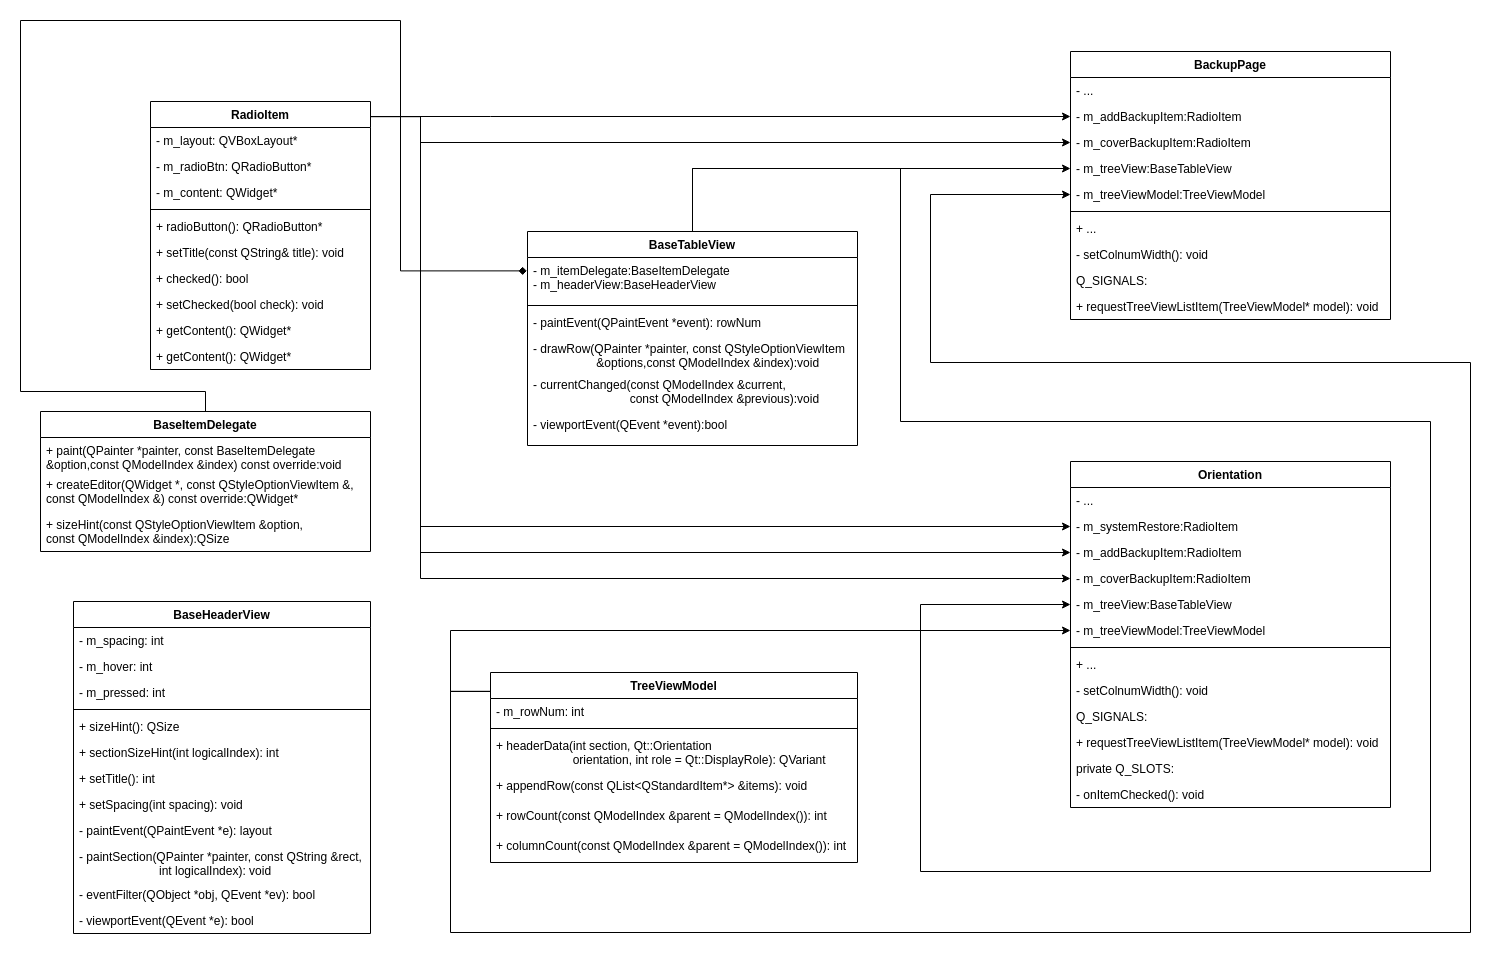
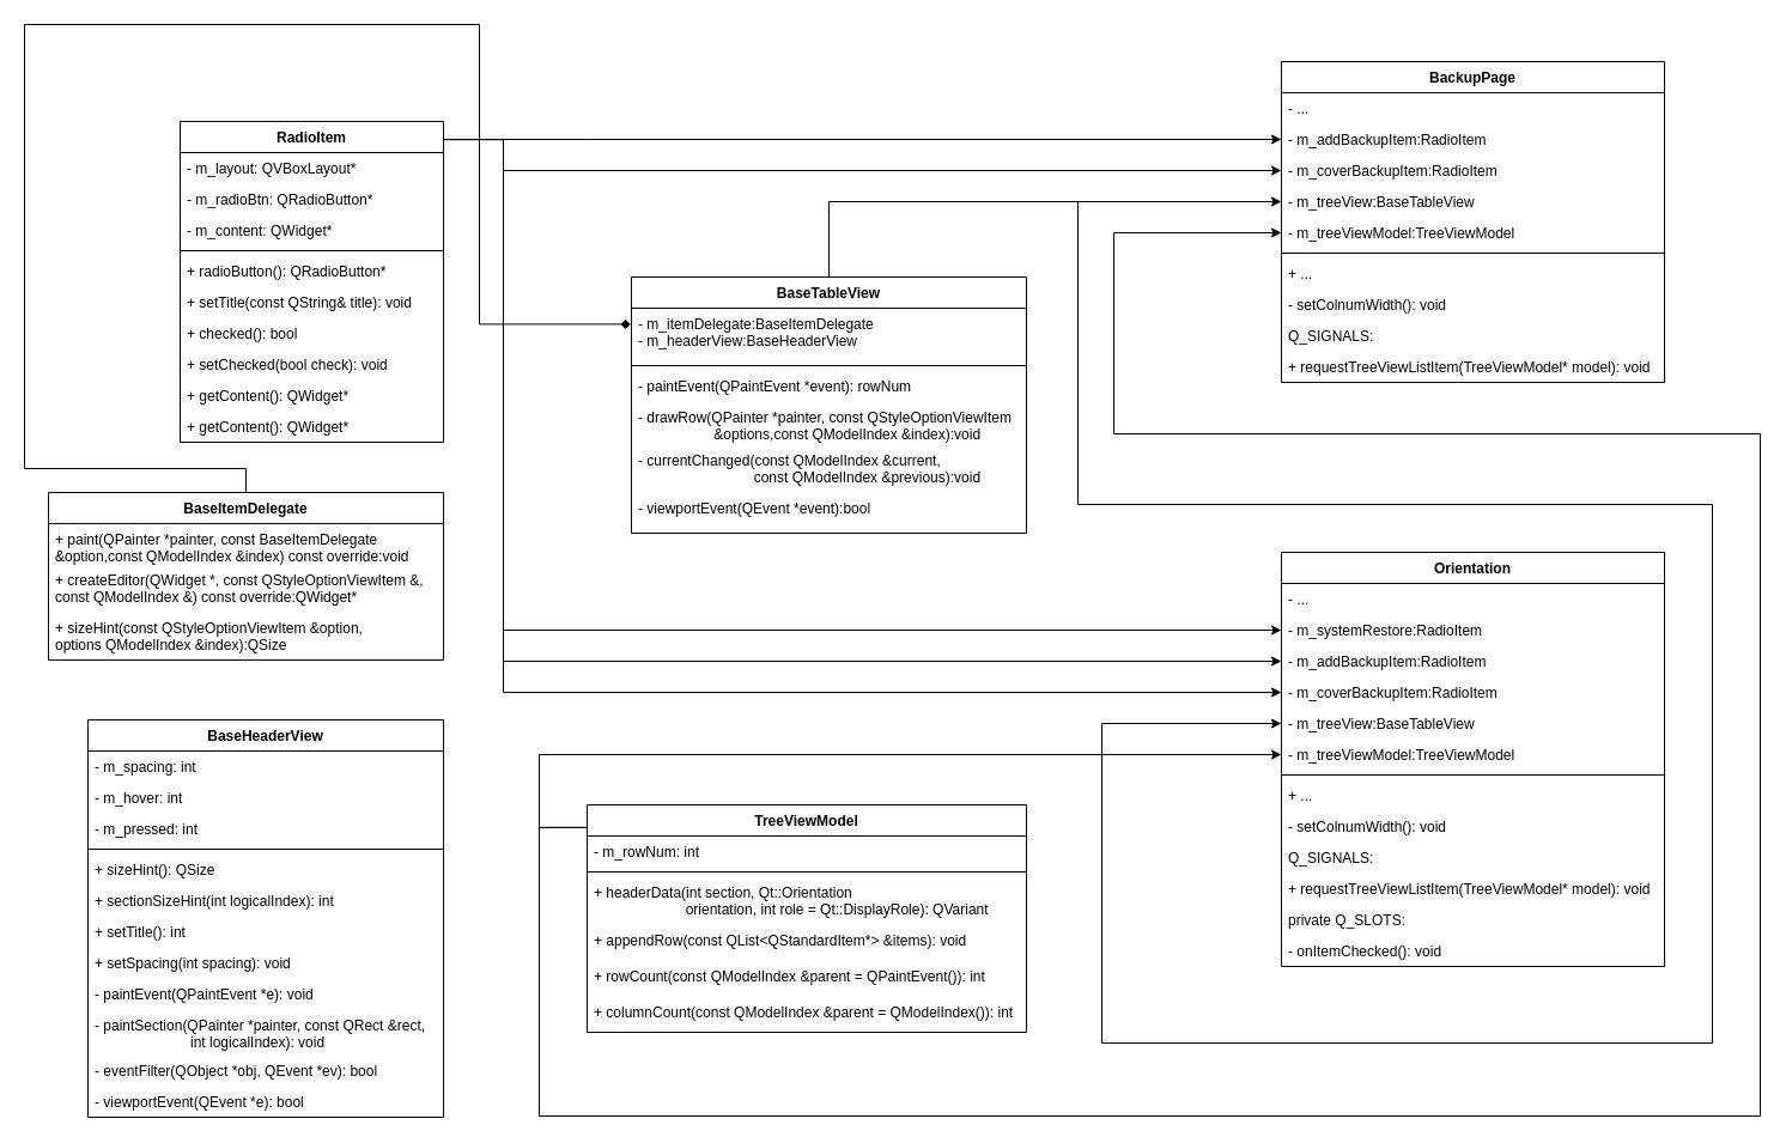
- <mxCell id="15" value="+ sizeHint(const QStyleOptionViewItem &amp;option, &#10;const QModelIndex &amp;index):QSize" style="text;strokeColor=none;fillColor=none;align=left;verticalAlign=top;spacingLeft=4;spacingRight=4;overflow=hidden;rotatable=0;points=[[0,0.5],[1,0.5]];portConstraint=eastwest;" parent="12" vertex="1"><mxGeometry y="100" width="330" height="40" as="geometry" /></mxCell>
+ <mxCell id="15" value="+ sizeHint(const QStyleOptionViewItem &amp;option, &#10;options QModelIndex &amp;index):QSize" style="text;strokeColor=none;fillColor=none;align=left;verticalAlign=top;spacingLeft=4;spacingRight=4;overflow=hidden;rotatable=0;points=[[0,0.5],[1,0.5]];portConstraint=eastwest;" parent="12" vertex="1"><mxGeometry y="100" width="330" height="40" as="geometry" /></mxCell>
- <mxCell id="47" value="+ rowCount(const QModelIndex &amp;parent = QModelIndex()): int" style="text;strokeColor=none;fillColor=none;align=left;verticalAlign=top;spacingLeft=4;spacingRight=4;overflow=hidden;rotatable=0;points=[[0,0.5],[1,0.5]];portConstraint=eastwest;" parent="42" vertex="1"><mxGeometry y="130" width="367" height="30" as="geometry" /></mxCell>
+ <mxCell id="47" value="+ rowCount(const QModelIndex &amp;parent = QPaintEvent()): int" style="text;strokeColor=none;fillColor=none;align=left;verticalAlign=top;spacingLeft=4;spacingRight=4;overflow=hidden;rotatable=0;points=[[0,0.5],[1,0.5]];portConstraint=eastwest;" parent="42" vertex="1"><mxGeometry y="130" width="367" height="30" as="geometry" /></mxCell>
- <mxCell id="25" value="- paintEvent(QPaintEvent *e): layout" style="text;strokeColor=none;fillColor=none;align=left;verticalAlign=top;spacingLeft=4;spacingRight=4;overflow=hidden;rotatable=0;points=[[0,0.5],[1,0.5]];portConstraint=eastwest;" parent="16" vertex="1"><mxGeometry y="216" width="297" height="26" as="geometry" /></mxCell>
+ <mxCell id="25" value="- paintEvent(QPaintEvent *e): void" style="text;strokeColor=none;fillColor=none;align=left;verticalAlign=top;spacingLeft=4;spacingRight=4;overflow=hidden;rotatable=0;points=[[0,0.5],[1,0.5]];portConstraint=eastwest;" parent="16" vertex="1"><mxGeometry y="216" width="297" height="26" as="geometry" /></mxCell>
- <mxCell id="26" value="- paintSection(QPainter *painter, const QString &amp;rect,&#10;                        int logicalIndex): void" style="text;strokeColor=none;fillColor=none;align=left;verticalAlign=top;spacingLeft=4;spacingRight=4;overflow=hidden;rotatable=0;points=[[0,0.5],[1,0.5]];portConstraint=eastwest;" parent="16" vertex="1"><mxGeometry y="242" width="297" height="38" as="geometry" /></mxCell>
+ <mxCell id="26" value="- paintSection(QPainter *painter, const QRect &amp;rect,&#10;                        int logicalIndex): void" style="text;strokeColor=none;fillColor=none;align=left;verticalAlign=top;spacingLeft=4;spacingRight=4;overflow=hidden;rotatable=0;points=[[0,0.5],[1,0.5]];portConstraint=eastwest;" parent="16" vertex="1"><mxGeometry y="242" width="297" height="38" as="geometry" /></mxCell>
